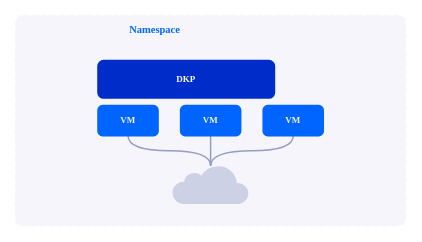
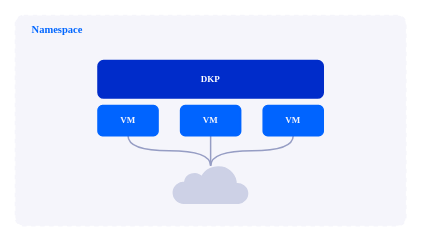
- <mxCell id="3" value="Namespace" style="text;html=1;strokeColor=none;fillColor=none;align=left;verticalAlign=middle;whiteSpace=wrap;rounded=0;fontColor=#0066ff;strokeWidth=2;fontFamily=JetBrains Mono;fontSource=https%3A%2F%2Ffonts.googleapis.com%2Fcss%3Ffamily%3DJetBrains%2BMono;fontSize=14;fontStyle=1" parent="1" vertex="1"><mxGeometry x="170" y="30" width="60" height="20" as="geometry" /></mxCell>
+ <mxCell id="3" value="Namespace" style="text;html=1;strokeColor=none;fillColor=none;align=left;verticalAlign=middle;whiteSpace=wrap;rounded=0;fontColor=#0066ff;strokeWidth=2;fontFamily=JetBrains Mono;fontSource=https%3A%2F%2Ffonts.googleapis.com%2Fcss%3Ffamily%3DJetBrains%2BMono;fontSize=14;fontStyle=1" parent="1" vertex="1"><mxGeometry x="40" y="30" width="60" height="20" as="geometry" /></mxCell>
- <mxCell id="10" value="&lt;font color=&quot;#ffffff&quot;&gt;DKP&lt;/font&gt;" style="rounded=1;whiteSpace=wrap;html=1;fillColor=#002cca;strokeColor=#002cca;strokeWidth=2;fontFamily=JetBrains Mono;fontSource=https%3A%2F%2Ffonts.googleapis.com%2Fcss%3Ffamily%3DJetBrains%2BMono;fontStyle=1" parent="1" vertex="1"><mxGeometry x="130" y="80" width="235" height="50" as="geometry" /></mxCell>
+ <mxCell id="10" value="&lt;font color=&quot;#ffffff&quot;&gt;DKP&lt;/font&gt;" style="rounded=1;whiteSpace=wrap;html=1;fillColor=#002cca;strokeColor=#002cca;strokeWidth=2;fontFamily=JetBrains Mono;fontSource=https%3A%2F%2Ffonts.googleapis.com%2Fcss%3Ffamily%3DJetBrains%2BMono;fontStyle=1" parent="1" vertex="1"><mxGeometry x="130" y="80" width="300" height="50" as="geometry" /></mxCell>
